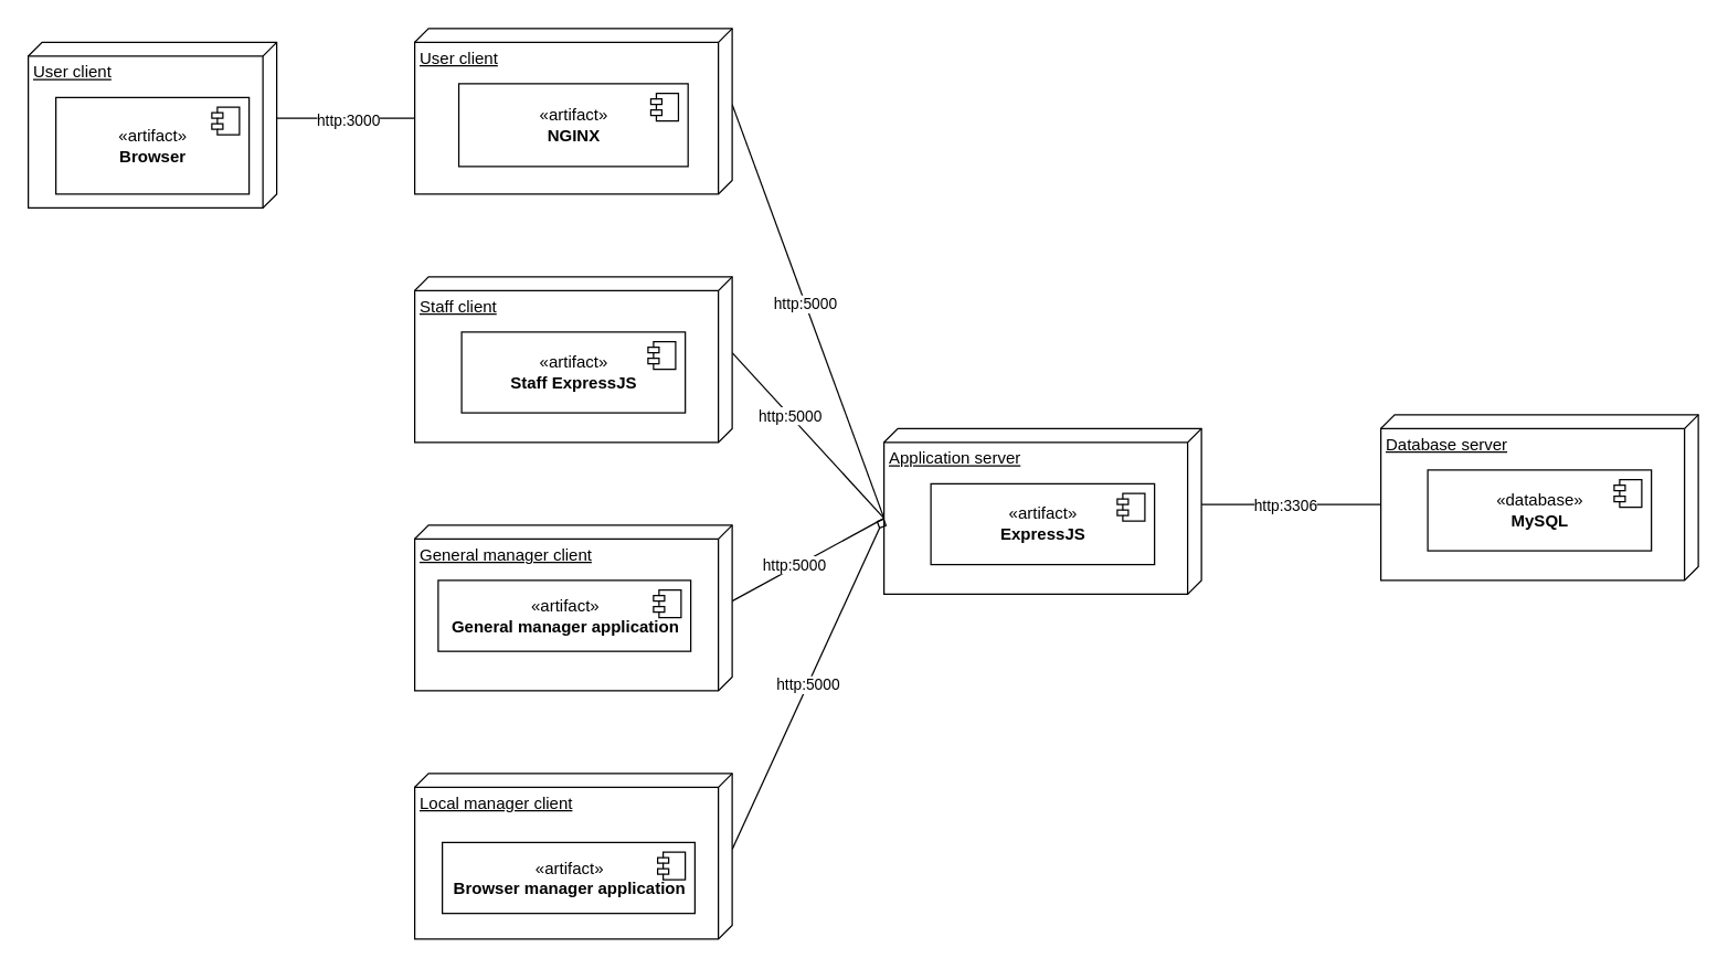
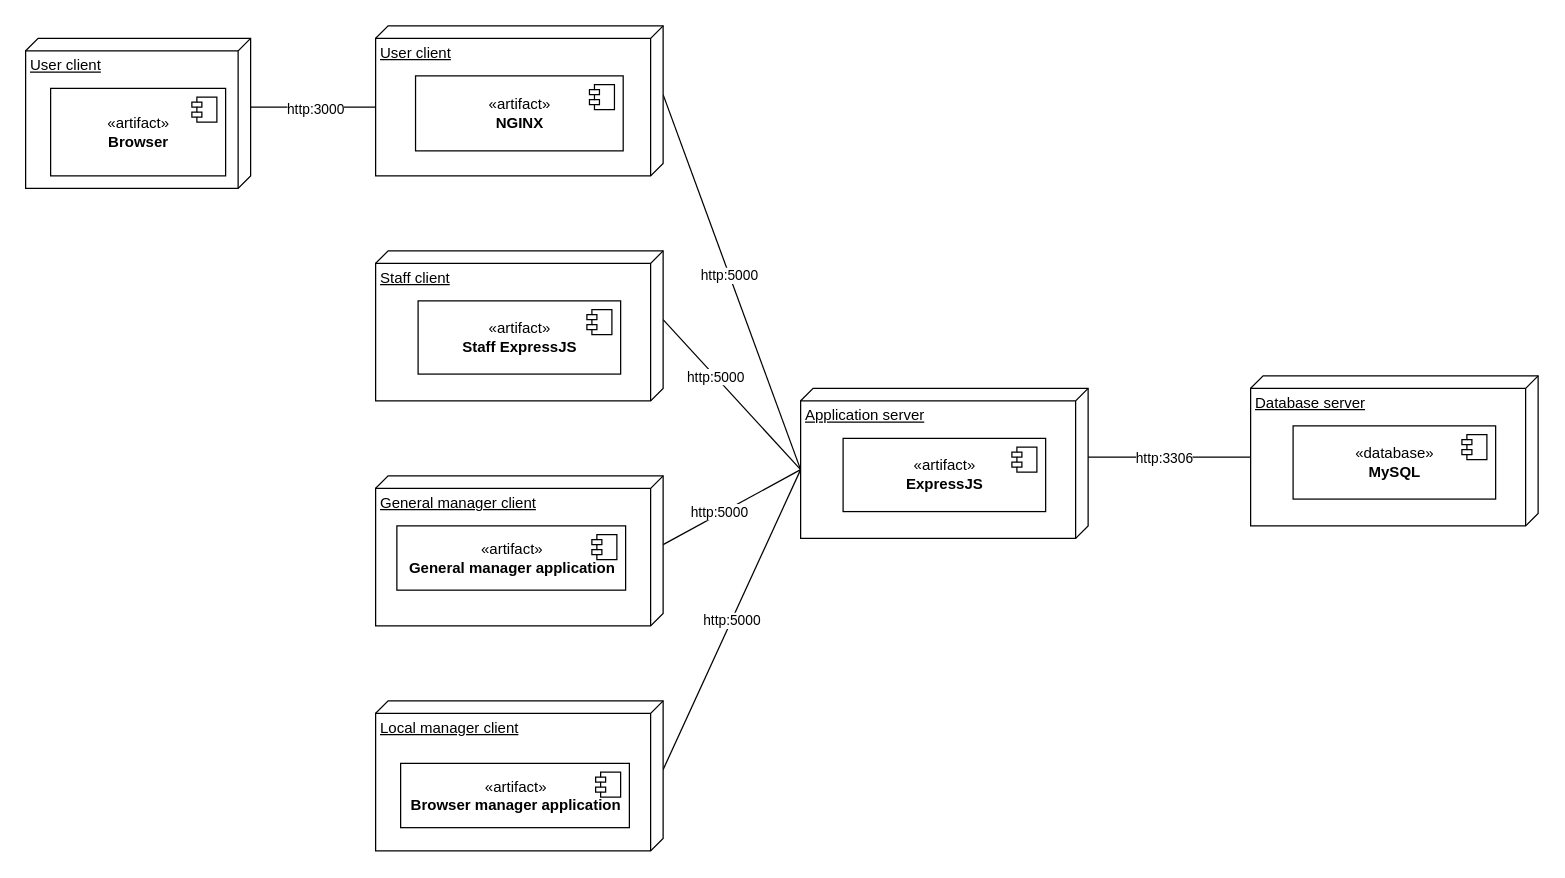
- <mxCell id="16" style="edgeStyle=none;rounded=0;orthogonalLoop=1;jettySize=auto;html=1;exitX=0;exitY=0;exitDx=55;exitDy=0;exitPerimeter=0;entryX=0;entryY=0;entryDx=65;entryDy=230;entryPerimeter=0;endArrow=diamond;endFill=0;" parent="1" source="34" target="3" edge="1"><mxGeometry relative="1" as="geometry" /></mxCell>
+ <mxCell id="16" style="edgeStyle=none;rounded=0;orthogonalLoop=1;jettySize=auto;html=1;exitX=0;exitY=0;exitDx=55;exitDy=0;exitPerimeter=0;entryX=0;entryY=0;entryDx=65;entryDy=230;entryPerimeter=0;endArrow=none;endFill=0;" parent="1" source="34" target="3" edge="1"><mxGeometry relative="1" as="geometry" /></mxCell>
